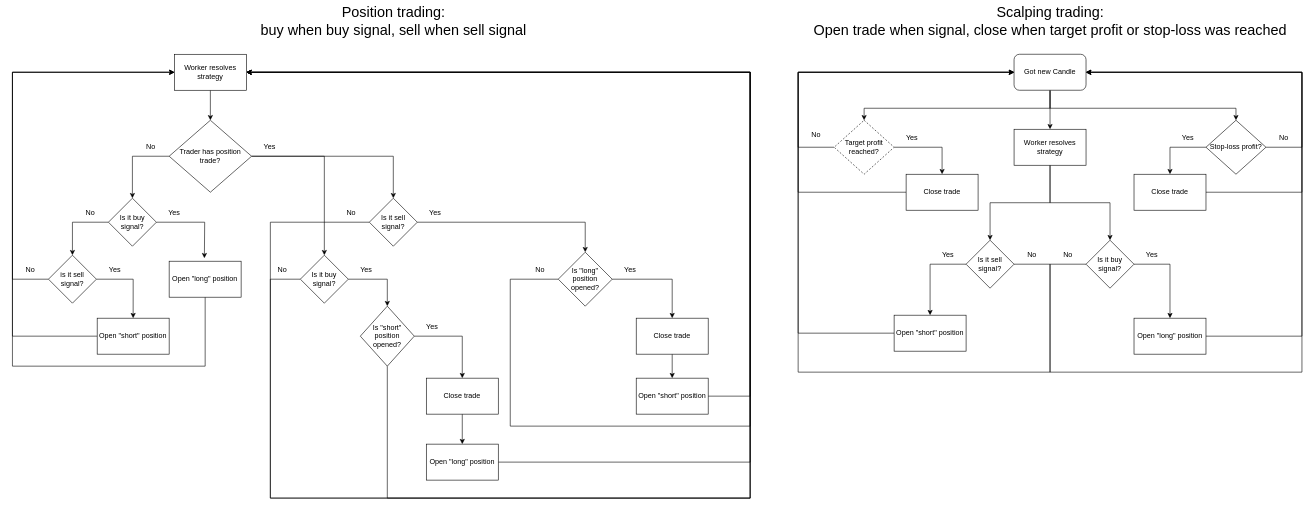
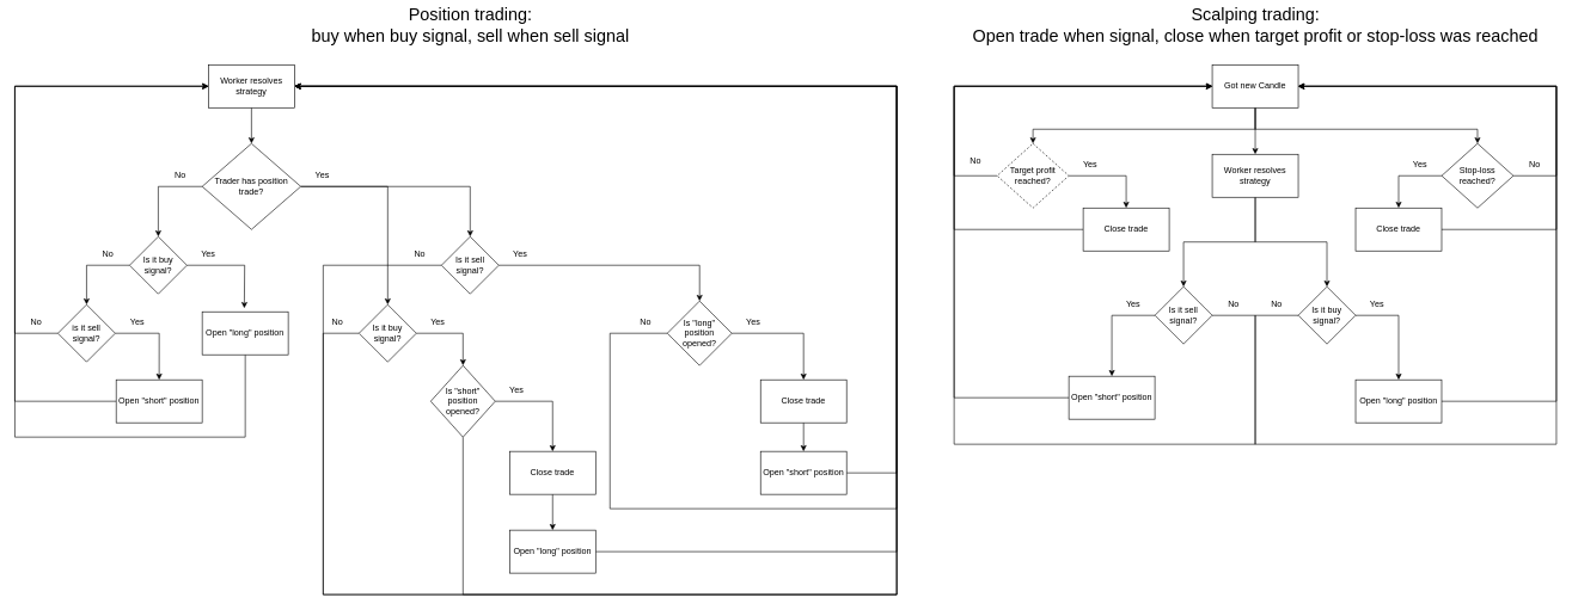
- <mxCell id="65" value="Got new Candle" style="whiteSpace=wrap;html=1;fontSize=12;rounded=1;" vertex="1" parent="1"><mxGeometry x="1690" y="90" width="120" height="60" as="geometry" /></mxCell>
+ <mxCell id="65" value="Got new Candle" style="rounded=0;whiteSpace=wrap;html=1;fontSize=12;" vertex="1" parent="1"><mxGeometry x="1690" y="90" width="120" height="60" as="geometry" /></mxCell>
- <mxCell id="71" value="Stop-loss profit?" style="rhombus;whiteSpace=wrap;html=1;fontSize=12;" vertex="1" parent="1"><mxGeometry x="2010" y="200" width="100" height="90" as="geometry" /></mxCell>
+ <mxCell id="71" value="Stop-loss reached?" style="rhombus;whiteSpace=wrap;html=1;fontSize=12;" vertex="1" parent="1"><mxGeometry x="2010" y="200" width="100" height="90" as="geometry" /></mxCell>
